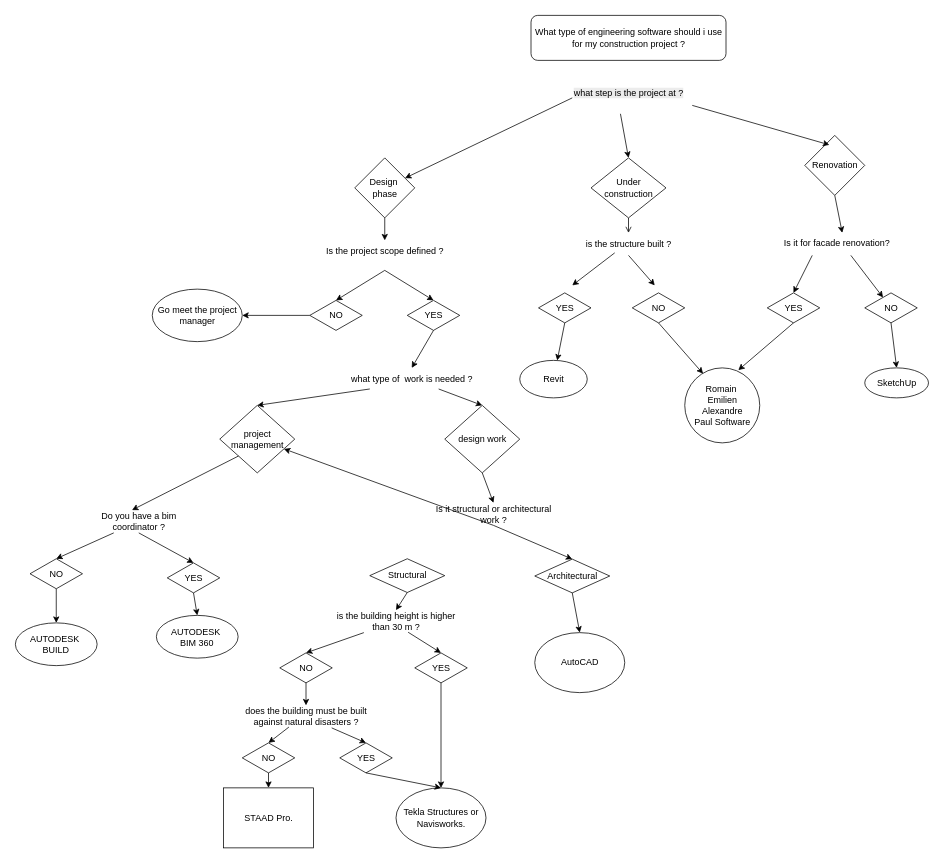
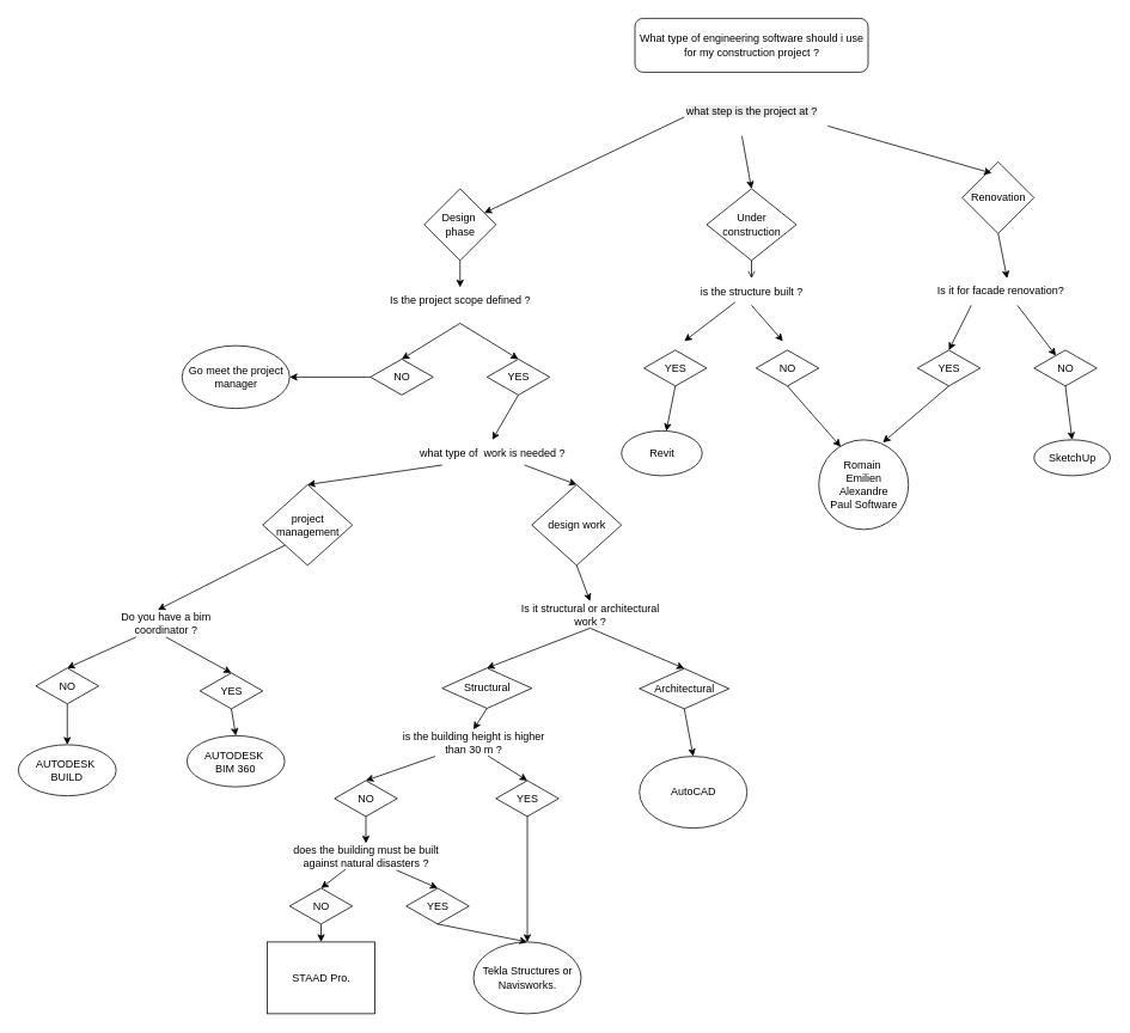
- <mxCell id="45" value="" style="endArrow=classic;html=1;rounded=0;exitX=0.5;exitY=1;exitDx=0;exitDy=0;" edge="1" parent="1" source="9" target="50"><mxGeometry width="50" height="50" relative="1" as="geometry"><mxPoint x="432.5" y="800" as="sourcePoint" /><mxPoint x="482.5" y="750" as="targetPoint" /></mxGeometry></mxCell>
+ <mxCell id="45" value="" style="endArrow=classic;html=1;rounded=0;exitX=0.5;exitY=1;exitDx=0;exitDy=0;entryX=0.5;entryY=0;entryDx=0;entryDy=0;" edge="1" parent="1" source="9" target="13"><mxGeometry width="50" height="50" relative="1" as="geometry"><mxPoint x="432.5" y="800" as="sourcePoint" /><mxPoint x="482.5" y="750" as="targetPoint" /></mxGeometry></mxCell>
